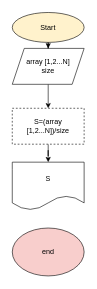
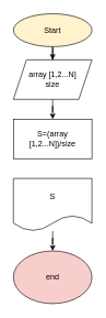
- <mxCell id="5" value="array [1,2...N]&lt;br&gt;size" style="shape=parallelogram;perimeter=parallelogramPerimeter;whiteSpace=wrap;html=1;fixedSize=1;" vertex="1" parent="1"><mxGeometry x="20" y="80" width="120" height="60" as="geometry" /></mxCell>
+ <mxCell id="5" value="array [1,2...N]&lt;br&gt;size" style="shape=parallelogram;perimeter=parallelogramPerimeter;whiteSpace=wrap;html=1;fixedSize=1;" vertex="1" parent="1"><mxGeometry x="20" y="90" width="120" height="60" as="geometry" /></mxCell>
- <mxCell id="7" value="S=(array [1,2...N])/size" style="rounded=0;whiteSpace=wrap;html=1;dashed=1;" vertex="1" parent="1"><mxGeometry x="20" y="180" width="120" height="60" as="geometry" /></mxCell>
+ <mxCell id="7" value="S=(array [1,2...N])/size" style="rounded=0;whiteSpace=wrap;html=1;" vertex="1" parent="1"><mxGeometry x="20" y="180" width="120" height="60" as="geometry" /></mxCell>
- <mxCell id="6" value="" style="edgeStyle=orthogonalEdgeStyle;rounded=0;orthogonalLoop=1;jettySize=auto;html=1;" edge="1" parent="1" source="7" target="9"><mxGeometry relative="1" as="geometry" /></mxCell>
+ <mxCell id="8" value="" style="edgeStyle=orthogonalEdgeStyle;rounded=0;orthogonalLoop=1;jettySize=auto;html=1;" edge="1" parent="1" source="9" target="10"><mxGeometry relative="1" as="geometry" /></mxCell>
